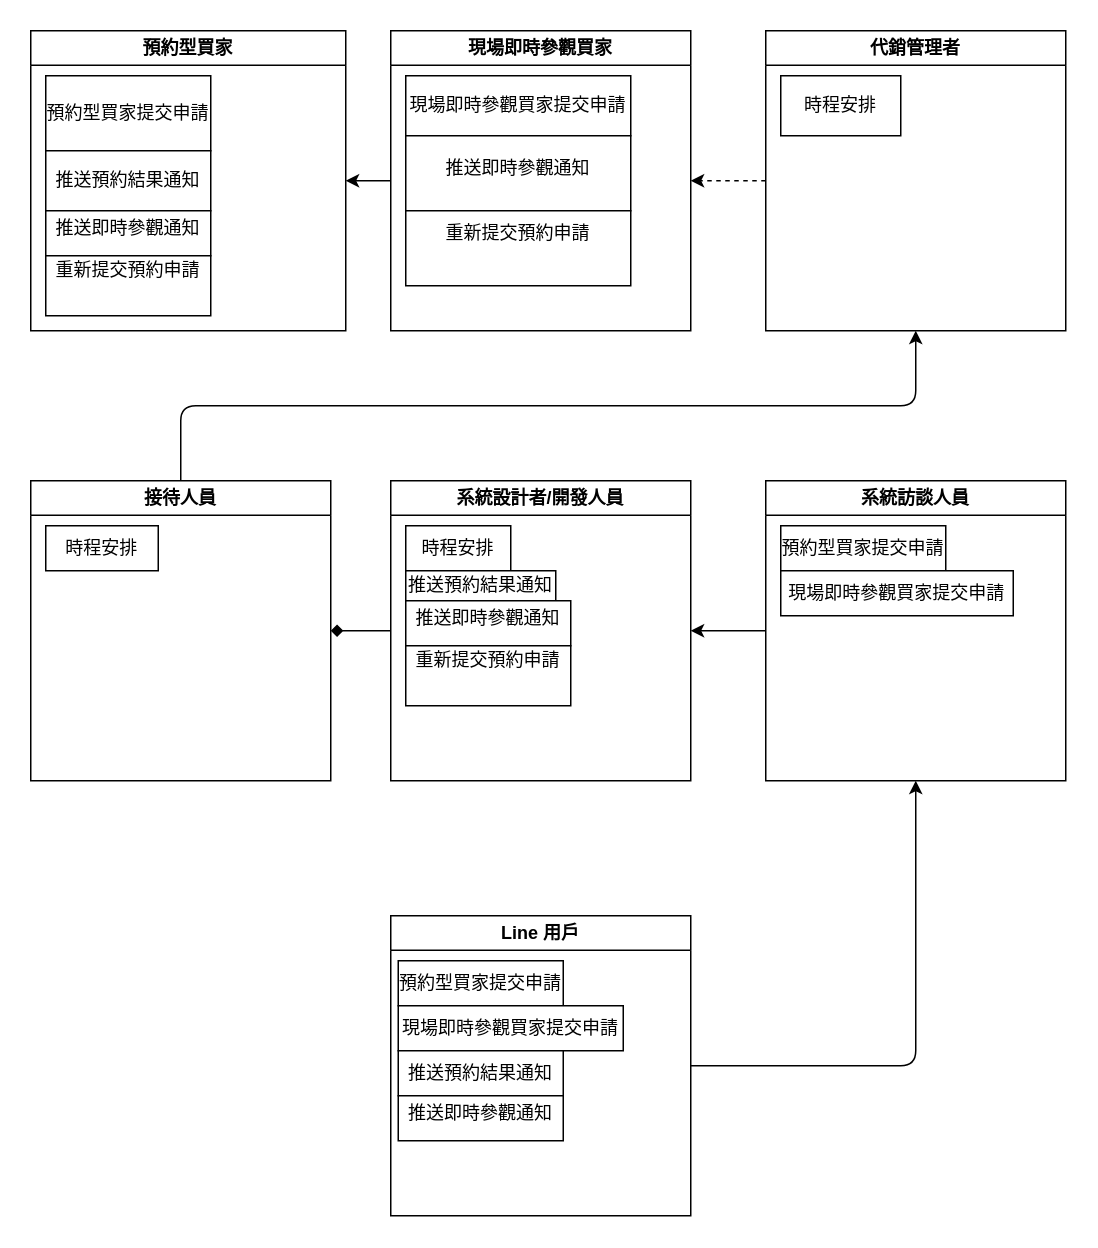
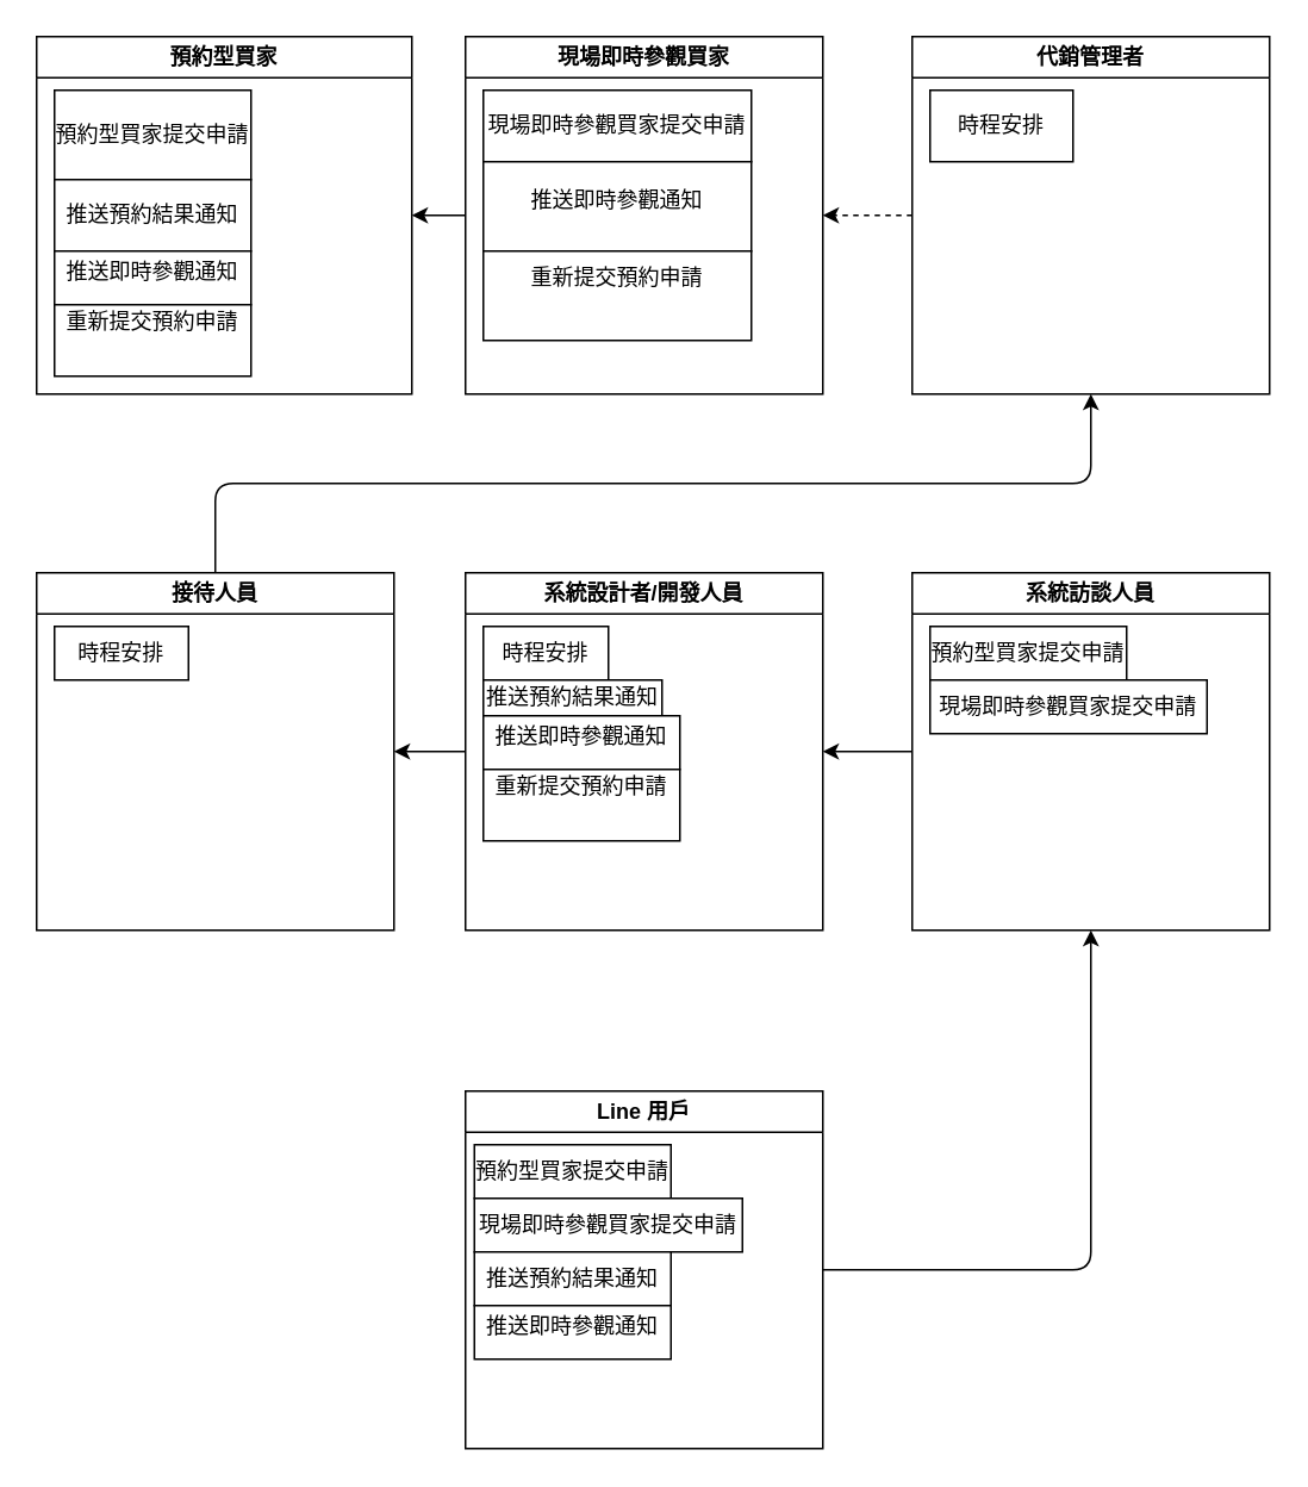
- <mxCell id="14" style="edgeStyle=none;html=1;exitX=0;exitY=0.5;exitDx=0;exitDy=0;entryX=1;entryY=0.5;entryDx=0;entryDy=0;endArrow=diamond;" parent="1" source="15" target="21" edge="1"><mxGeometry relative="1" as="geometry" /></mxCell>
+ <mxCell id="14" style="edgeStyle=none;html=1;exitX=0;exitY=0.5;exitDx=0;exitDy=0;entryX=1;entryY=0.5;entryDx=0;entryDy=0;" parent="1" source="15" target="21" edge="1"><mxGeometry relative="1" as="geometry" /></mxCell>
